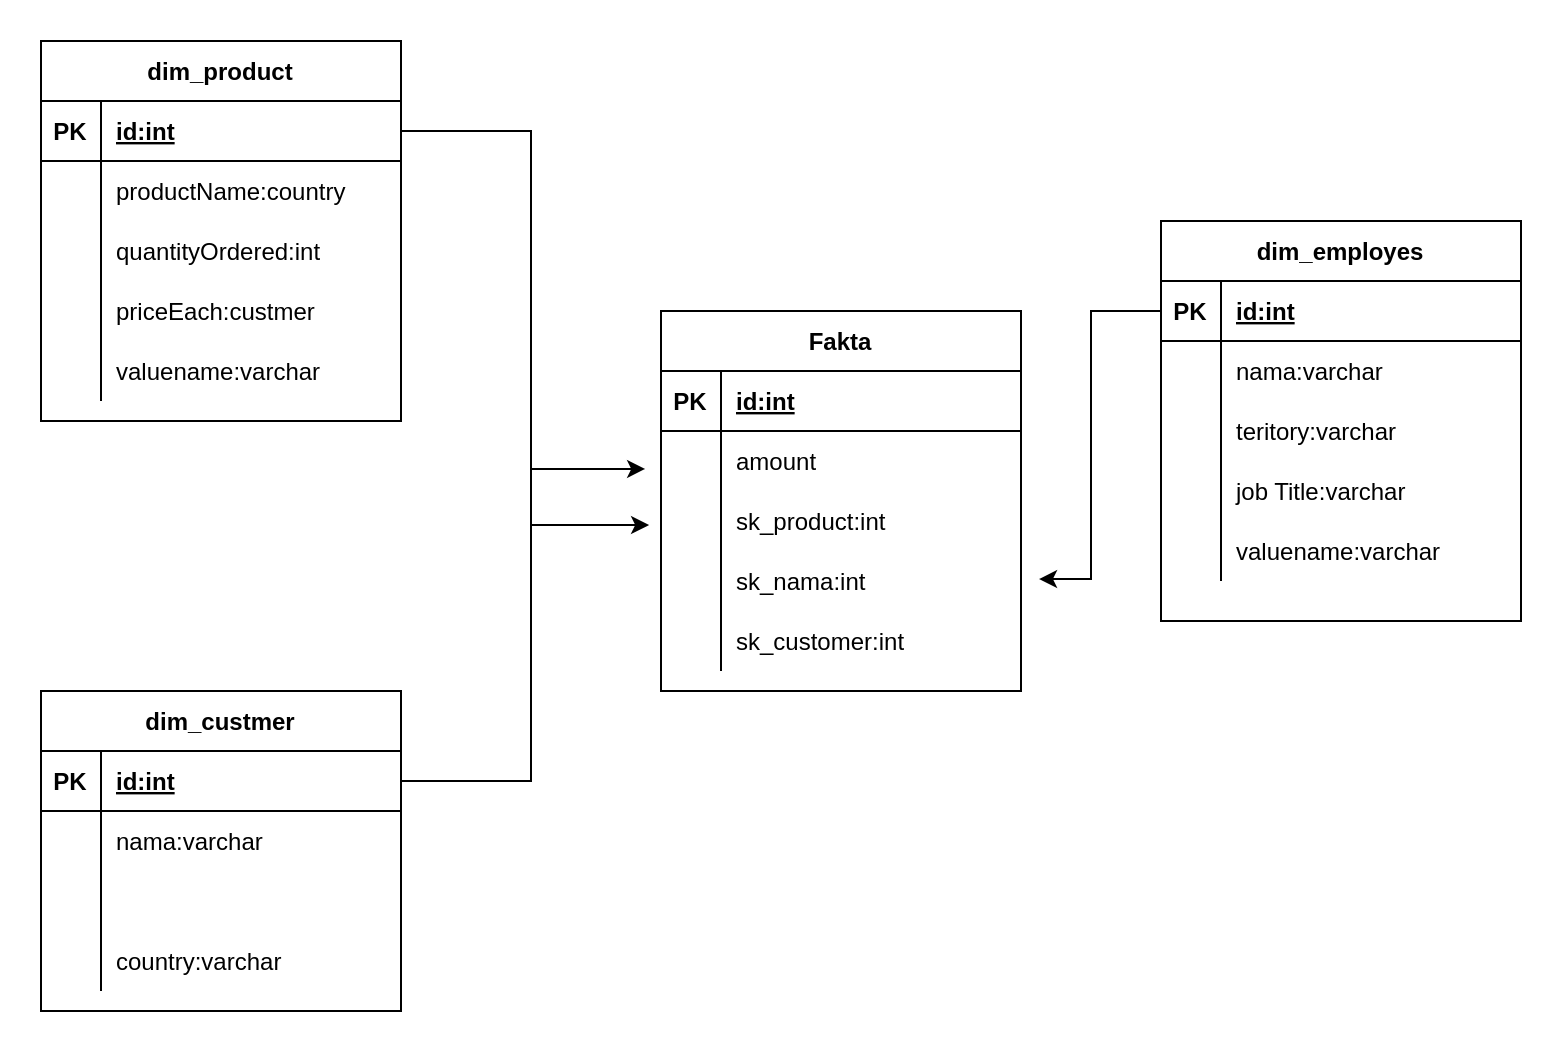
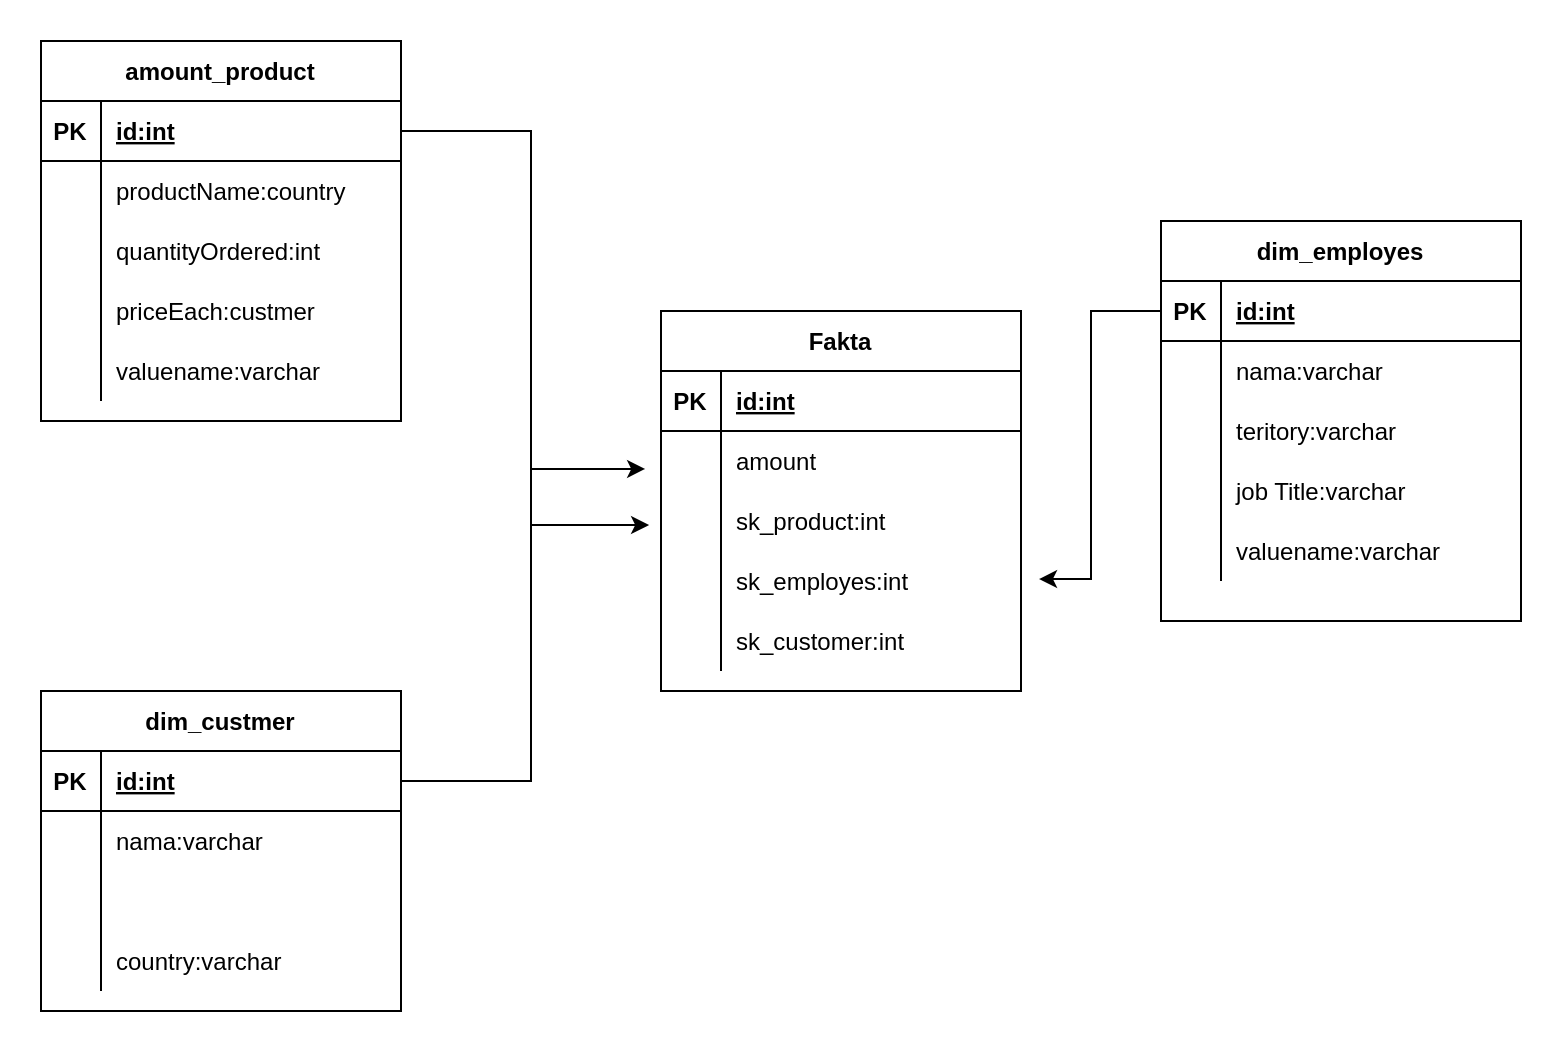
- <mxCell id="18" value="dim_product" style="shape=table;startSize=30;container=1;collapsible=1;childLayout=tableLayout;fixedRows=1;rowLines=0;fontStyle=1;align=center;resizeLast=1;" vertex="1" parent="1"><mxGeometry x="20" y="20" width="180" height="190" as="geometry" /></mxCell>
+ <mxCell id="18" value="amount_product" style="shape=table;startSize=30;container=1;collapsible=1;childLayout=tableLayout;fixedRows=1;rowLines=0;fontStyle=1;align=center;resizeLast=1;" vertex="1" parent="1"><mxGeometry x="20" y="20" width="180" height="190" as="geometry" /></mxCell>
- <mxCell id="14" value="sk_nama:int" style="shape=partialRectangle;connectable=0;fillColor=none;top=0;left=0;bottom=0;right=0;align=left;spacingLeft=6;overflow=hidden;" vertex="1" parent="12"><mxGeometry x="30" width="150" height="30" as="geometry"><mxRectangle width="150" height="30" as="alternateBounds" /></mxGeometry></mxCell>
+ <mxCell id="14" value="sk_employes:int" style="shape=partialRectangle;connectable=0;fillColor=none;top=0;left=0;bottom=0;right=0;align=left;spacingLeft=6;overflow=hidden;" vertex="1" parent="12"><mxGeometry x="30" width="150" height="30" as="geometry"><mxRectangle width="150" height="30" as="alternateBounds" /></mxGeometry></mxCell>
